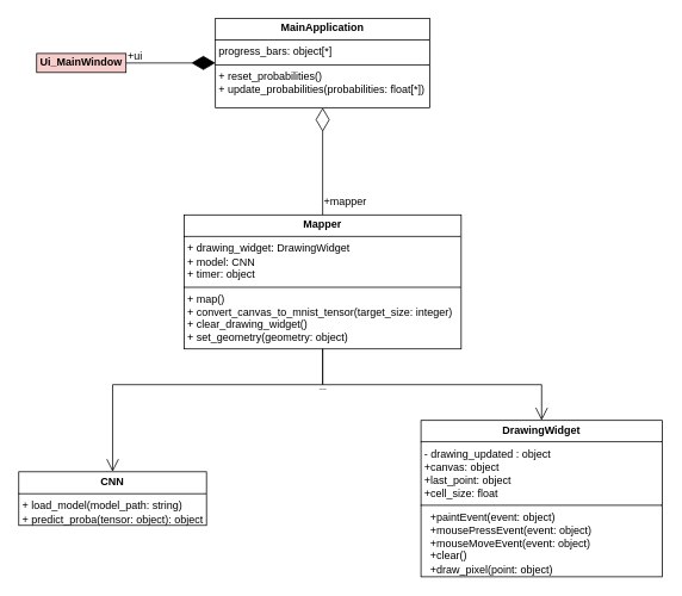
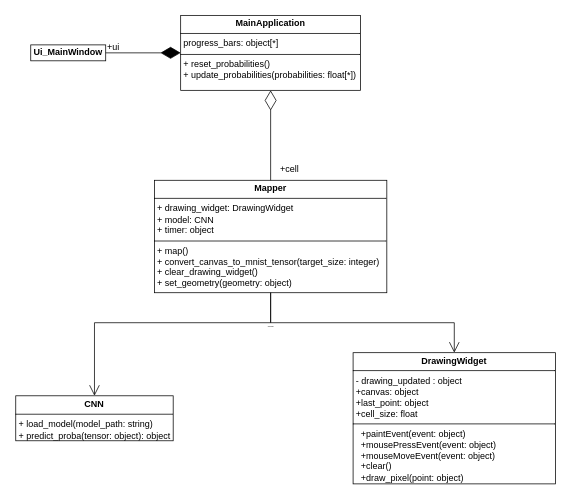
- <mxCell id="3" value="&lt;p style=&quot;margin:0px;margin-top:4px;text-align:center;&quot;&gt;&lt;b&gt;Ui_MainWindow&lt;/b&gt;&lt;/p&gt;&lt;hr size=&quot;1&quot; style=&quot;border-style:solid;&quot;&gt;&lt;p style=&quot;margin:0px;margin-left:4px;&quot;&gt;&lt;br&gt;&lt;/p&gt;" style="verticalAlign=top;align=left;overflow=fill;html=1;whiteSpace=wrap;fillColor=#f8cecc;" parent="1" vertex="1"><mxGeometry x="40" y="59.38" width="100" height="21.25" as="geometry" /></mxCell>
+ <mxCell id="3" value="&lt;p style=&quot;margin:0px;margin-top:4px;text-align:center;&quot;&gt;&lt;b&gt;Ui_MainWindow&lt;/b&gt;&lt;/p&gt;&lt;hr size=&quot;1&quot; style=&quot;border-style:solid;&quot;&gt;&lt;p style=&quot;margin:0px;margin-left:4px;&quot;&gt;&lt;br&gt;&lt;/p&gt;" style="verticalAlign=top;align=left;overflow=fill;html=1;whiteSpace=wrap;" parent="1" vertex="1"><mxGeometry x="40" y="59.38" width="100" height="21.25" as="geometry" /></mxCell>
- <mxCell id="10" value="+mapper" style="text;html=1;align=center;verticalAlign=middle;resizable=0;points=[];autosize=1;strokeColor=none;fillColor=none;" parent="1" vertex="1"><mxGeometry x="350" y="210" width="70" height="30" as="geometry" /></mxCell>
+ <mxCell id="10" value="+cell" style="text;html=1;align=center;verticalAlign=middle;resizable=0;points=[];autosize=1;strokeColor=none;fillColor=none;" parent="1" vertex="1"><mxGeometry x="350" y="210" width="70" height="30" as="geometry" /></mxCell>
